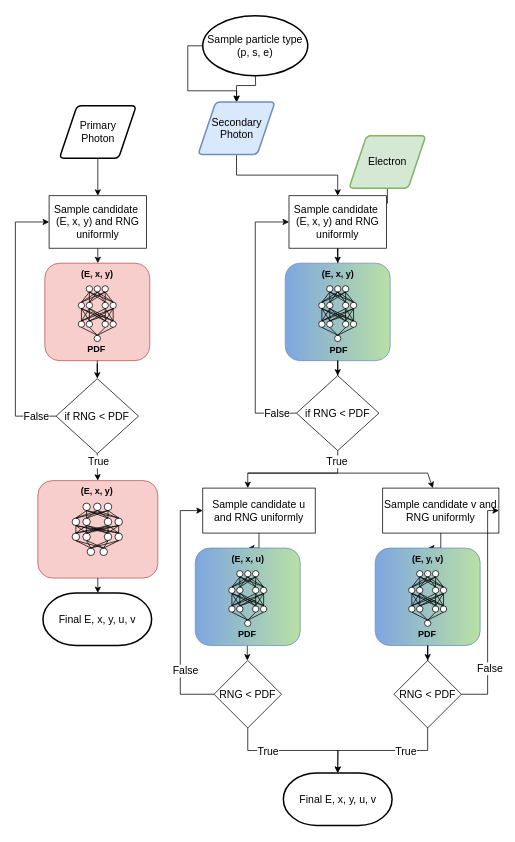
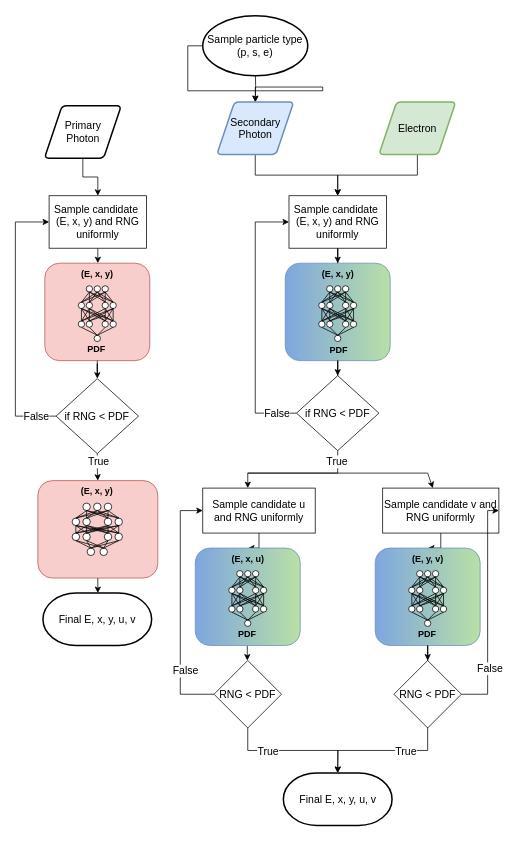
- <mxCell id="43" value="&lt;span style=&quot;font-size: 14px;&quot;&gt;Secondary&lt;/span&gt;&lt;div&gt;&lt;span style=&quot;font-size: 14px;&quot;&gt;Photon&lt;/span&gt;&lt;/div&gt;" style="shape=parallelogram;html=1;strokeWidth=2;perimeter=parallelogramPerimeter;whiteSpace=wrap;rounded=1;arcSize=12;size=0.23;fillColor=#dae8fc;strokeColor=#6c8ebf;" vertex="1" parent="1"><mxGeometry x="263.75" y="135" width="102.5" height="70" as="geometry" /></mxCell>
+ <mxCell id="43" value="&lt;span style=&quot;font-size: 14px;&quot;&gt;Secondary&lt;/span&gt;&lt;div&gt;&lt;span style=&quot;font-size: 14px;&quot;&gt;Photon&lt;/span&gt;&lt;/div&gt;" style="shape=parallelogram;html=1;strokeWidth=2;perimeter=parallelogramPerimeter;whiteSpace=wrap;rounded=1;arcSize=12;size=0.23;fillColor=#dae8fc;strokeColor=#6c8ebf;" vertex="1" parent="1"><mxGeometry x="288.75" y="135" width="102.5" height="70" as="geometry" /></mxCell>
- <mxCell id="42" value="&lt;font style=&quot;font-size: 14px;&quot;&gt;Primary&lt;/font&gt;&lt;div&gt;&lt;font style=&quot;font-size: 14px;&quot;&gt;Photon&lt;/font&gt;&lt;/div&gt;" style="shape=parallelogram;html=1;strokeWidth=2;perimeter=parallelogramPerimeter;whiteSpace=wrap;rounded=1;arcSize=12;size=0.23;" vertex="1" parent="1"><mxGeometry x="78.75" y="140" width="102.5" height="70" as="geometry" /></mxCell>
+ <mxCell id="42" value="&lt;font style=&quot;font-size: 14px;&quot;&gt;Primary&lt;/font&gt;&lt;div&gt;&lt;font style=&quot;font-size: 14px;&quot;&gt;Photon&lt;/font&gt;&lt;/div&gt;" style="shape=parallelogram;html=1;strokeWidth=2;perimeter=parallelogramPerimeter;whiteSpace=wrap;rounded=1;arcSize=12;size=0.23;" vertex="1" parent="1"><mxGeometry x="58.75" y="140" width="102.5" height="70" as="geometry" /></mxCell>
- <mxCell id="44" value="&lt;span style=&quot;font-size: 14px;&quot;&gt;Electron&lt;/span&gt;" style="shape=parallelogram;html=1;strokeWidth=2;perimeter=parallelogramPerimeter;whiteSpace=wrap;rounded=1;arcSize=12;size=0.23;fillColor=#d5e8d4;strokeColor=#82b366;" vertex="1" parent="1"><mxGeometry x="465" y="180" width="102.5" height="70" as="geometry" /></mxCell>
+ <mxCell id="44" value="&lt;span style=&quot;font-size: 14px;&quot;&gt;Electron&lt;/span&gt;" style="shape=parallelogram;html=1;strokeWidth=2;perimeter=parallelogramPerimeter;whiteSpace=wrap;rounded=1;arcSize=12;size=0.23;fillColor=#d5e8d4;strokeColor=#82b366;" vertex="1" parent="1"><mxGeometry x="505" y="135" width="102.5" height="70" as="geometry" /></mxCell>
